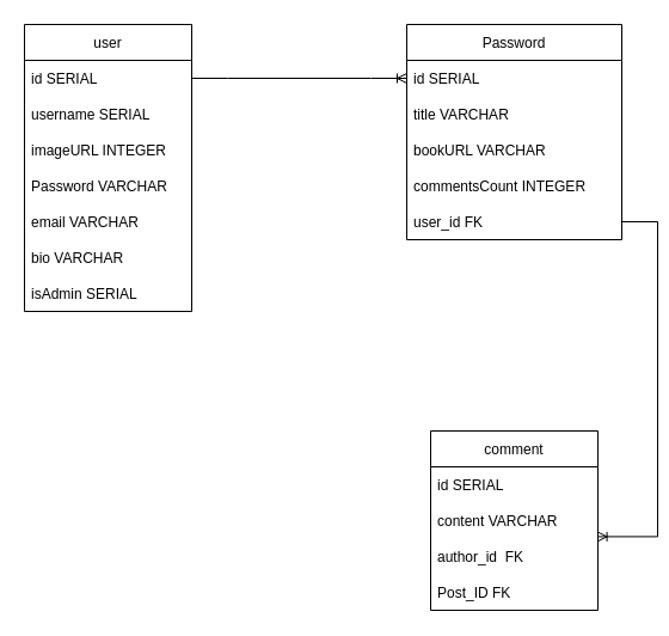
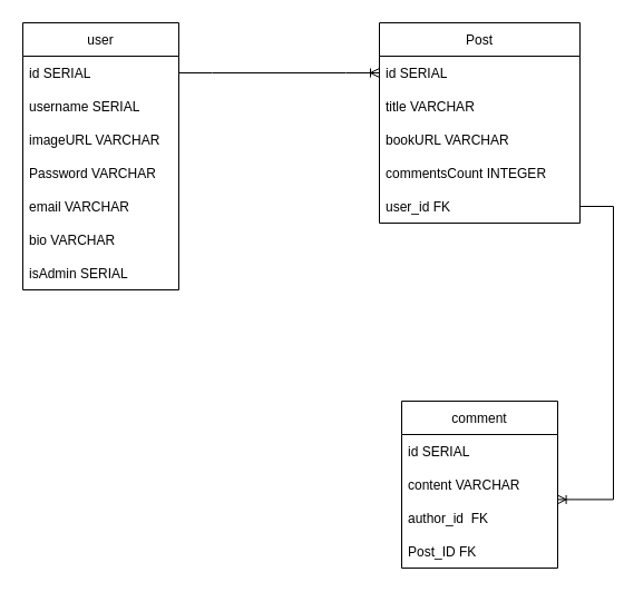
- <mxCell id="10" value="Password" style="swimlane;fontStyle=0;childLayout=stackLayout;horizontal=1;startSize=30;horizontalStack=0;resizeParent=1;resizeParentMax=0;resizeLast=0;collapsible=1;marginBottom=0;" vertex="1" parent="1"><mxGeometry x="340" y="20" width="180" height="180" as="geometry" /></mxCell>
+ <mxCell id="10" value="Post" style="swimlane;fontStyle=0;childLayout=stackLayout;horizontal=1;startSize=30;horizontalStack=0;resizeParent=1;resizeParentMax=0;resizeLast=0;collapsible=1;marginBottom=0;" vertex="1" parent="1"><mxGeometry x="340" y="20" width="180" height="180" as="geometry" /></mxCell>
- <mxCell id="5" value="imageURL INTEGER" style="text;strokeColor=none;fillColor=none;align=left;verticalAlign=middle;spacingLeft=4;spacingRight=4;overflow=hidden;points=[[0,0.5],[1,0.5]];portConstraint=eastwest;rotatable=0;" vertex="1" parent="2"><mxGeometry y="90" width="140" height="30" as="geometry" /></mxCell>
+ <mxCell id="5" value="imageURL VARCHAR" style="text;strokeColor=none;fillColor=none;align=left;verticalAlign=middle;spacingLeft=4;spacingRight=4;overflow=hidden;points=[[0,0.5],[1,0.5]];portConstraint=eastwest;rotatable=0;" vertex="1" parent="2"><mxGeometry y="90" width="140" height="30" as="geometry" /></mxCell>
